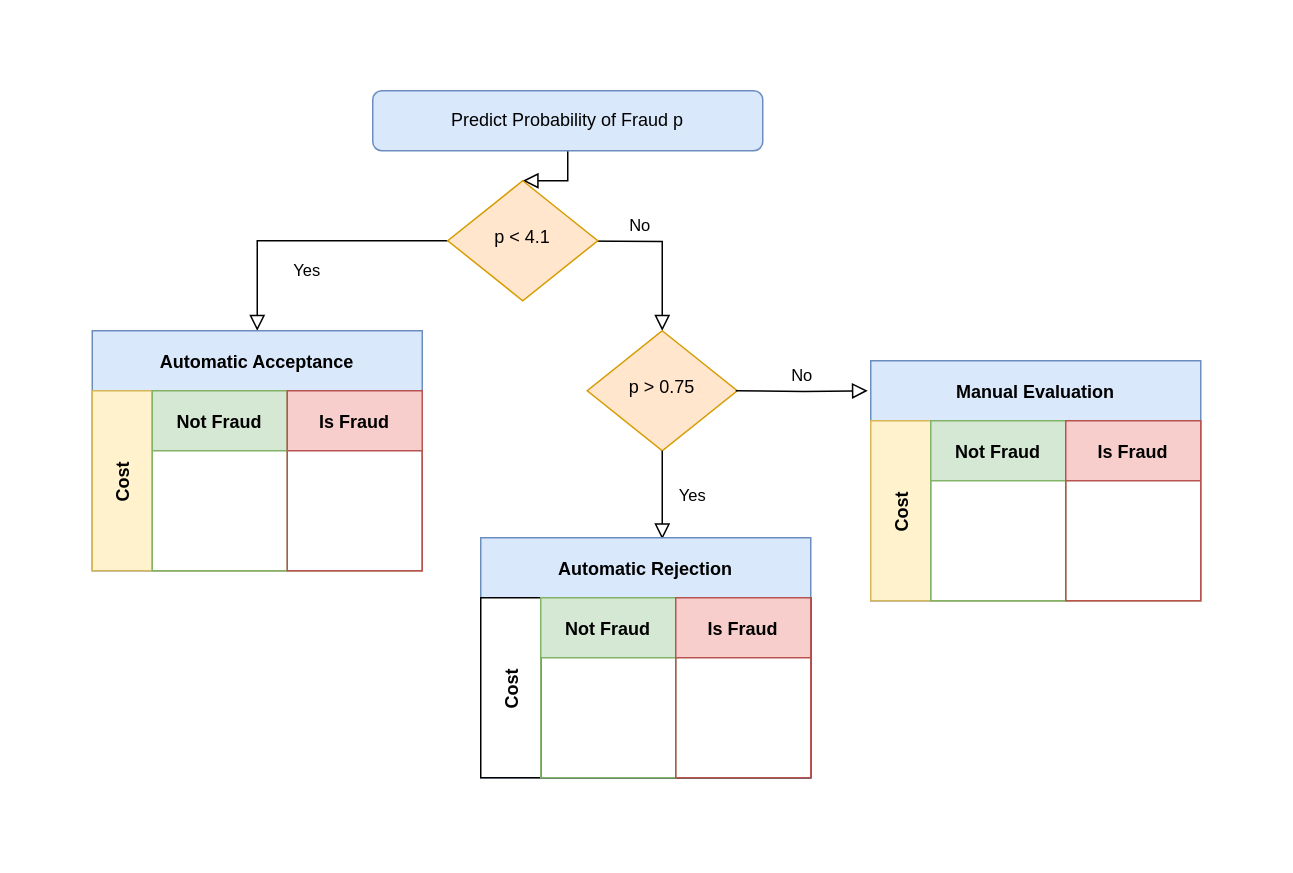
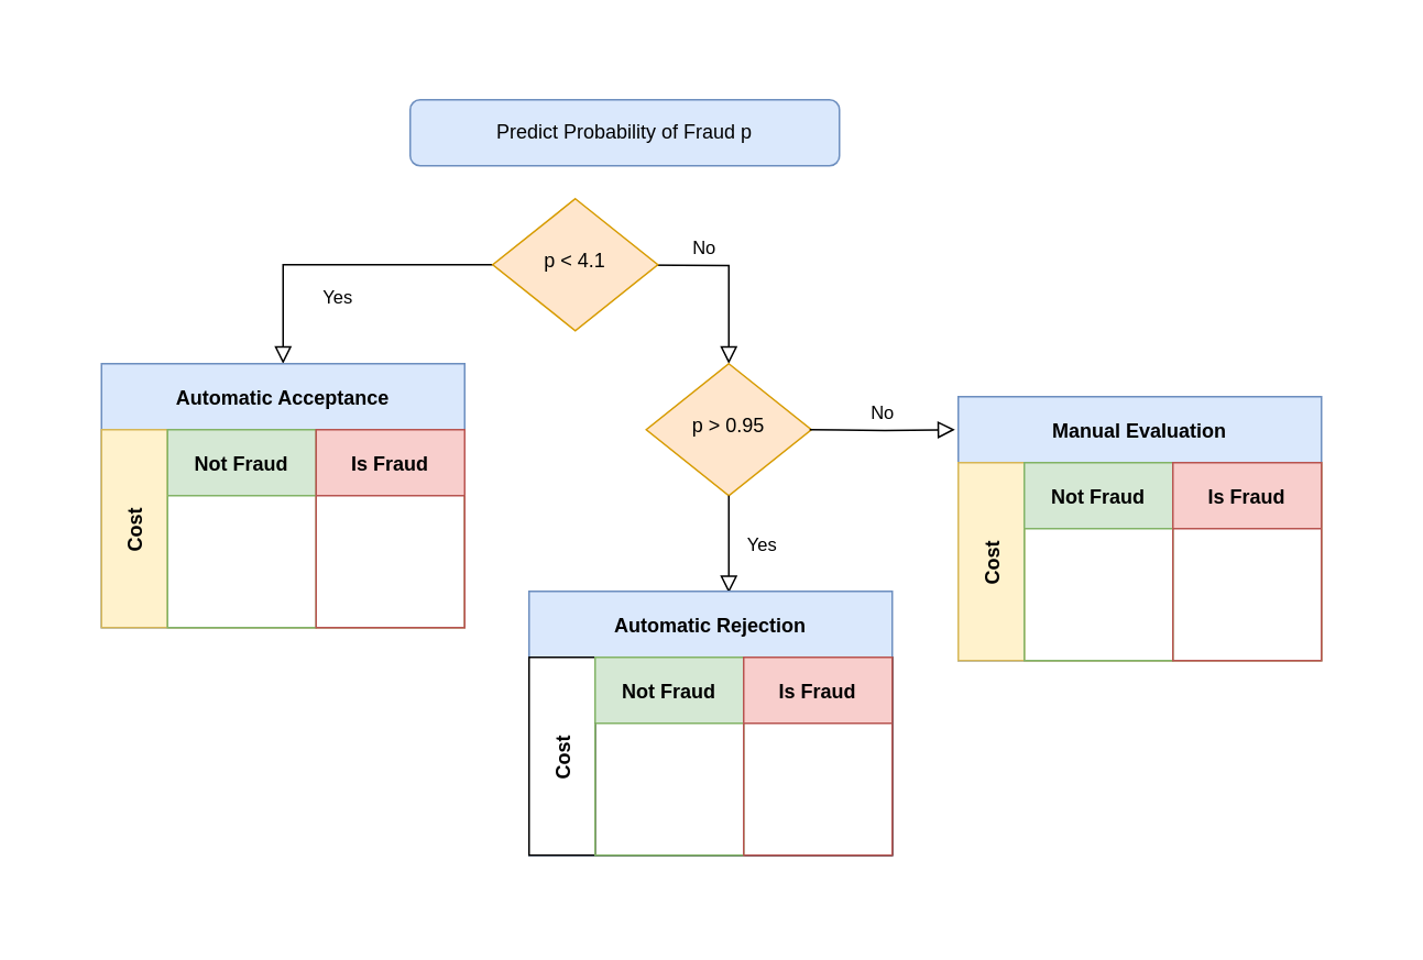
- <mxCell id="2" value="" style="rounded=0;html=1;jettySize=auto;orthogonalLoop=1;fontSize=11;endArrow=block;endFill=0;endSize=8;strokeWidth=1;shadow=0;labelBackgroundColor=none;edgeStyle=orthogonalEdgeStyle;" parent="1" source="3" target="6" edge="1"><mxGeometry relative="1" as="geometry" /></mxCell>
- <mxCell id="7" value="p &amp;gt; 0.75" style="rhombus;whiteSpace=wrap;html=1;shadow=0;fontFamily=Helvetica;fontSize=12;align=center;strokeWidth=1;spacing=6;spacingTop=-4;fillColor=#ffe6cc;strokeColor=#d79b00;" vertex="1" parent="1"><mxGeometry x="391" y="220" width="100" height="80" as="geometry" /></mxCell>
+ <mxCell id="7" value="p &amp;gt; 0.95" style="rhombus;whiteSpace=wrap;html=1;shadow=0;fontFamily=Helvetica;fontSize=12;align=center;strokeWidth=1;spacing=6;spacingTop=-4;fillColor=#ffe6cc;strokeColor=#d79b00;" vertex="1" parent="1"><mxGeometry x="391" y="220" width="100" height="80" as="geometry" /></mxCell>
